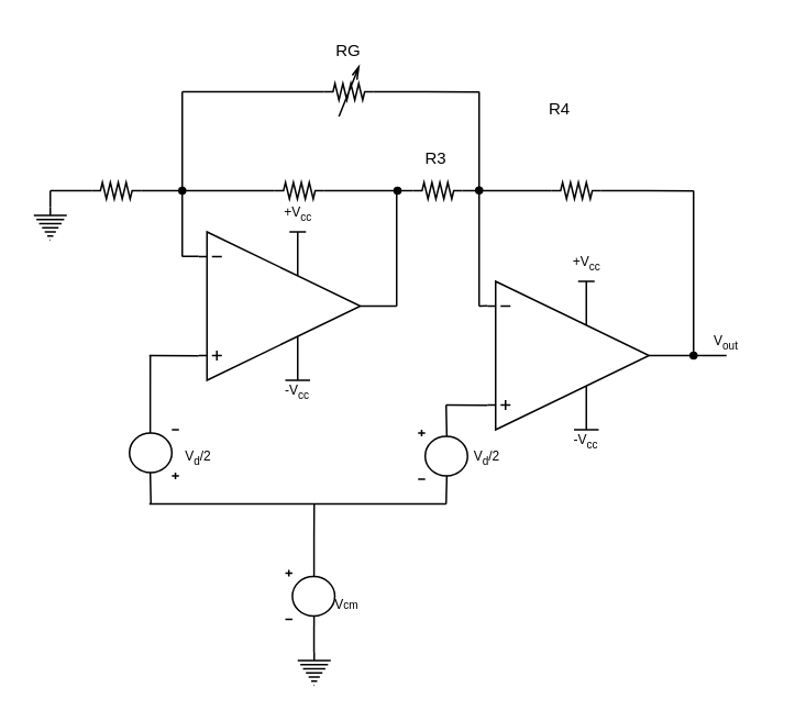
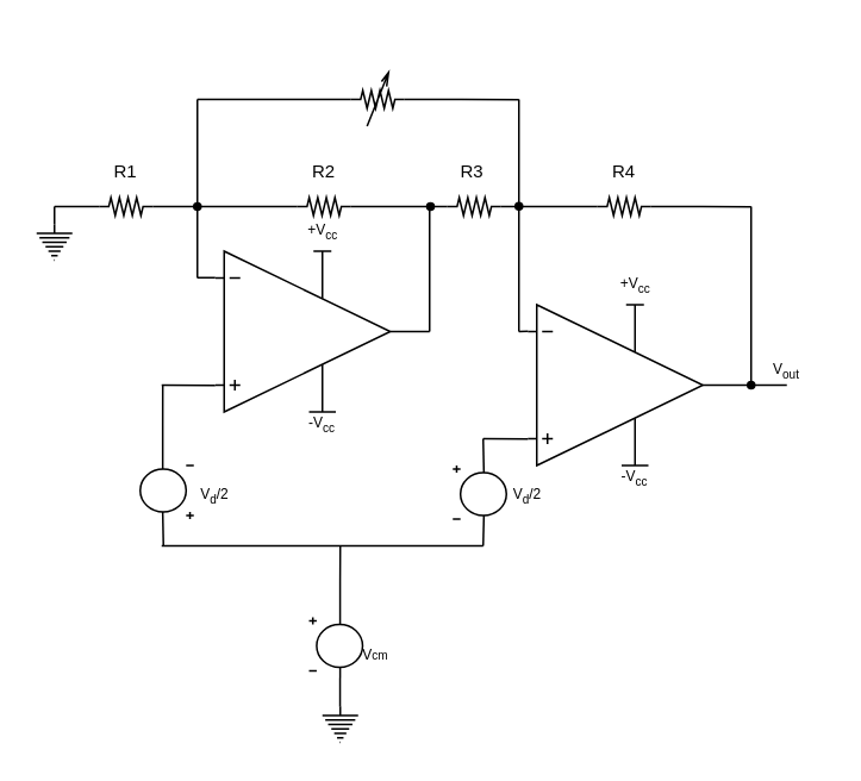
- <mxCell id="47" value="&lt;font style=&quot;font-size: 10px&quot;&gt;RG&lt;/font&gt;" style="text;html=1;strokeColor=none;fillColor=none;align=center;verticalAlign=middle;whiteSpace=wrap;rounded=0;" vertex="1" parent="1"><mxGeometry x="191" y="20" width="40" height="20" as="geometry" /></mxCell>
- <mxCell id="25" value="&lt;font style=&quot;font-size: 10px&quot;&gt;R4&lt;/font&gt;" style="text;html=1;strokeColor=none;fillColor=none;align=center;verticalAlign=middle;whiteSpace=wrap;rounded=0;" vertex="1" parent="1"><mxGeometry x="319" y="55" width="40" height="20" as="geometry" /></mxCell>
+ <mxCell id="25" value="&lt;font style=&quot;font-size: 10px&quot;&gt;R4&lt;/font&gt;" style="text;html=1;strokeColor=none;fillColor=none;align=center;verticalAlign=middle;whiteSpace=wrap;rounded=0;" vertex="1" parent="1"><mxGeometry x="329" y="85" width="40" height="20" as="geometry" /></mxCell>
+ <mxCell id="22" value="&lt;font style=&quot;font-size: 10px&quot;&gt;R1&lt;/font&gt;" style="text;html=1;strokeColor=none;fillColor=none;align=center;verticalAlign=middle;whiteSpace=wrap;rounded=0;" vertex="1" parent="1"><mxGeometry x="50" y="85" width="40" height="20" as="geometry" /></mxCell>
+ <mxCell id="23" value="&lt;font style=&quot;font-size: 10px&quot;&gt;R2&lt;/font&gt;" style="text;html=1;strokeColor=none;fillColor=none;align=center;verticalAlign=middle;whiteSpace=wrap;rounded=0;" vertex="1" parent="1"><mxGeometry x="161" y="85" width="40" height="20" as="geometry" /></mxCell>
